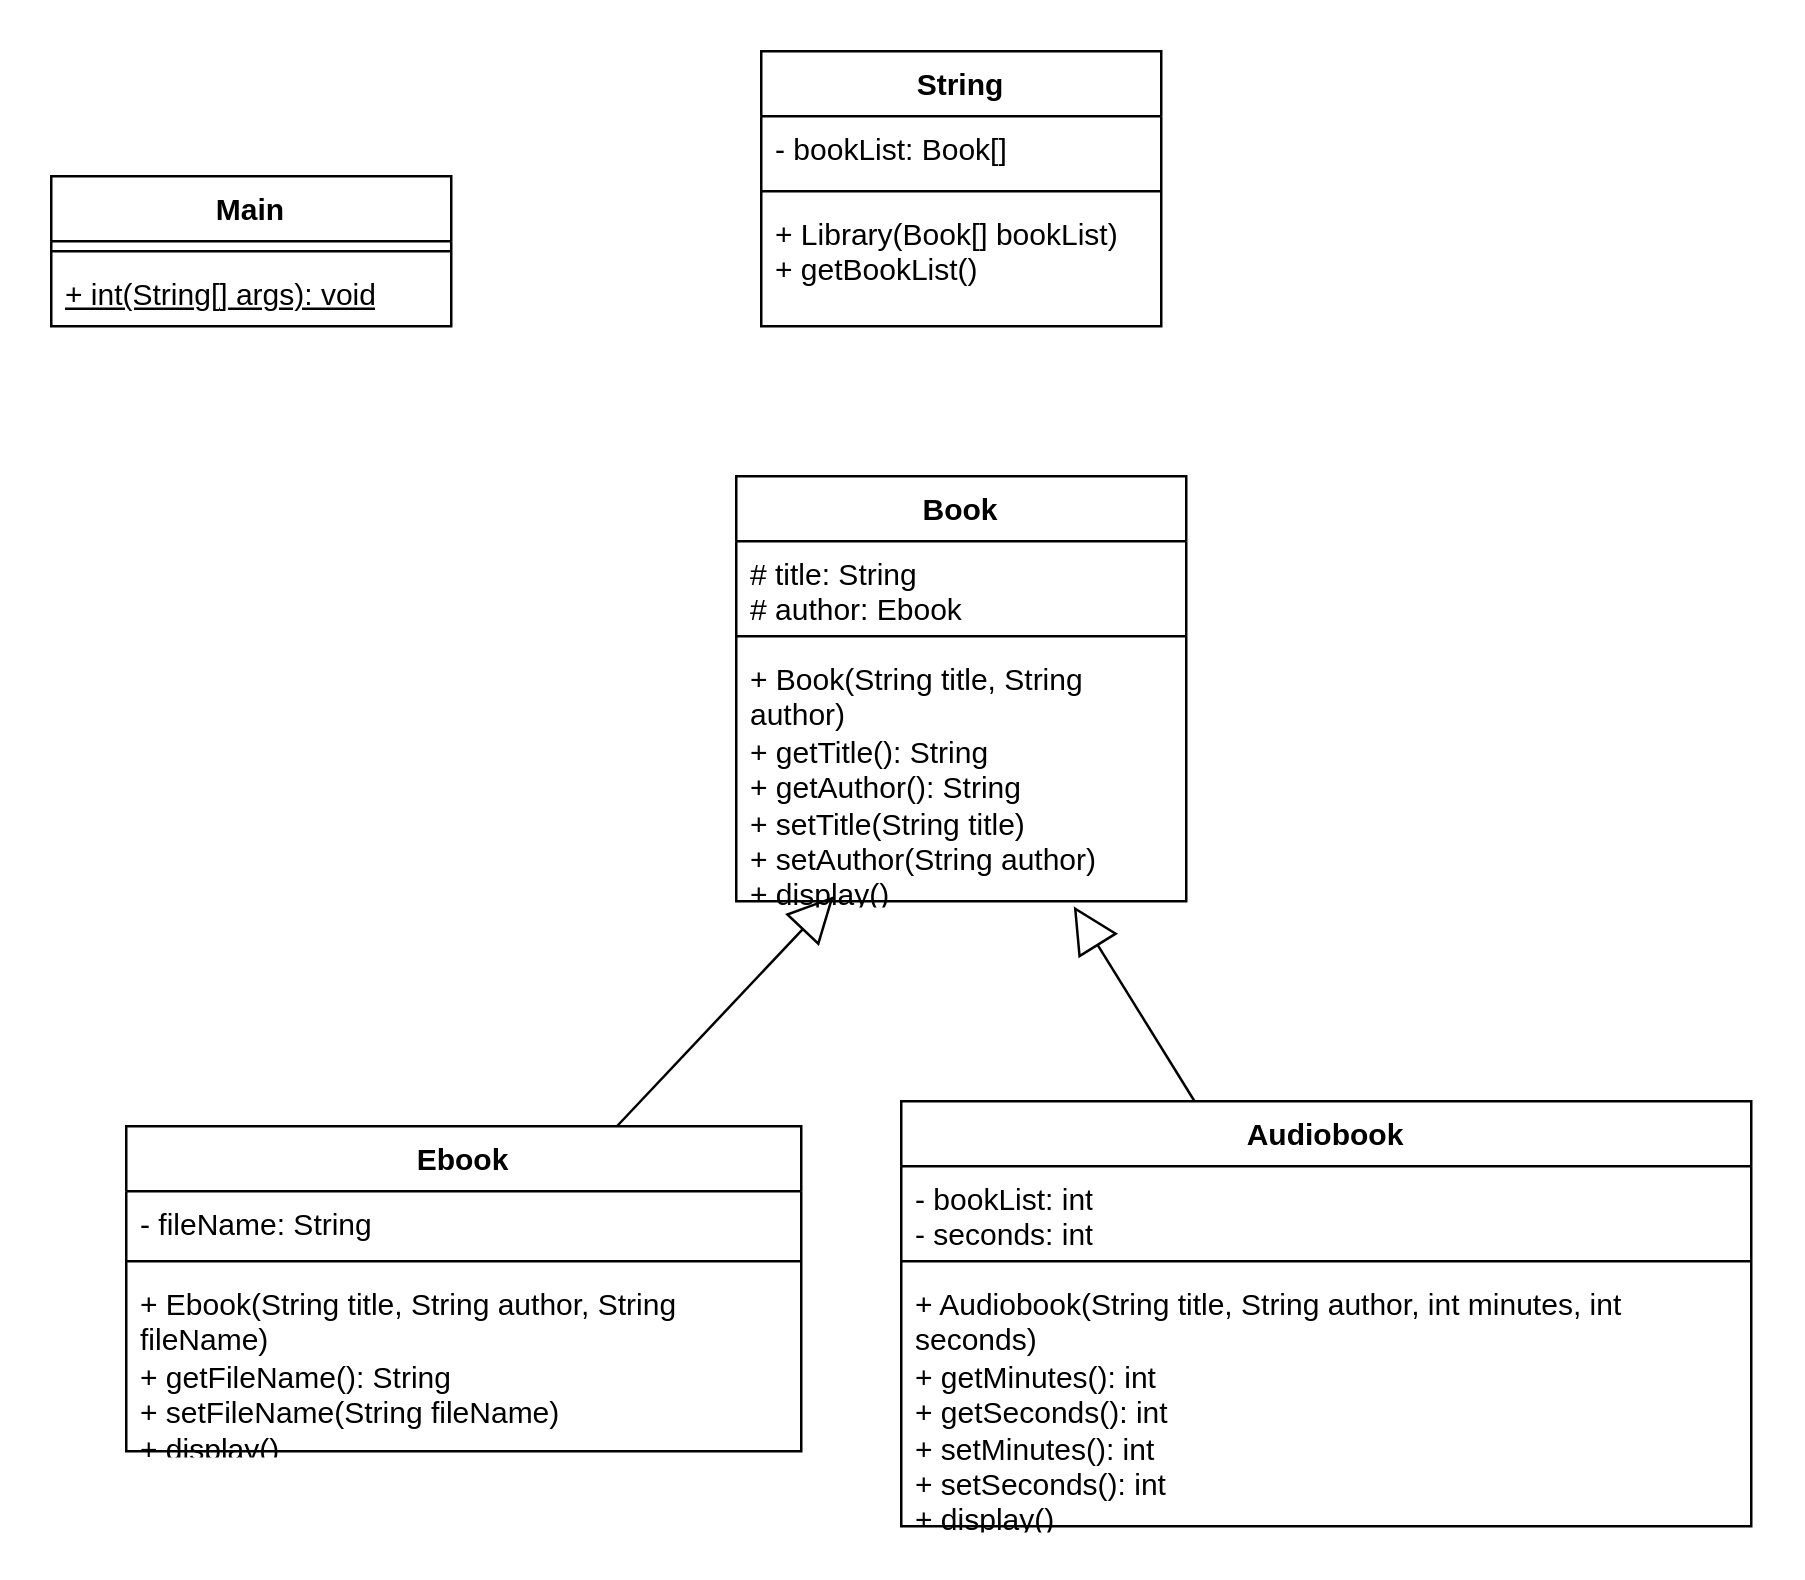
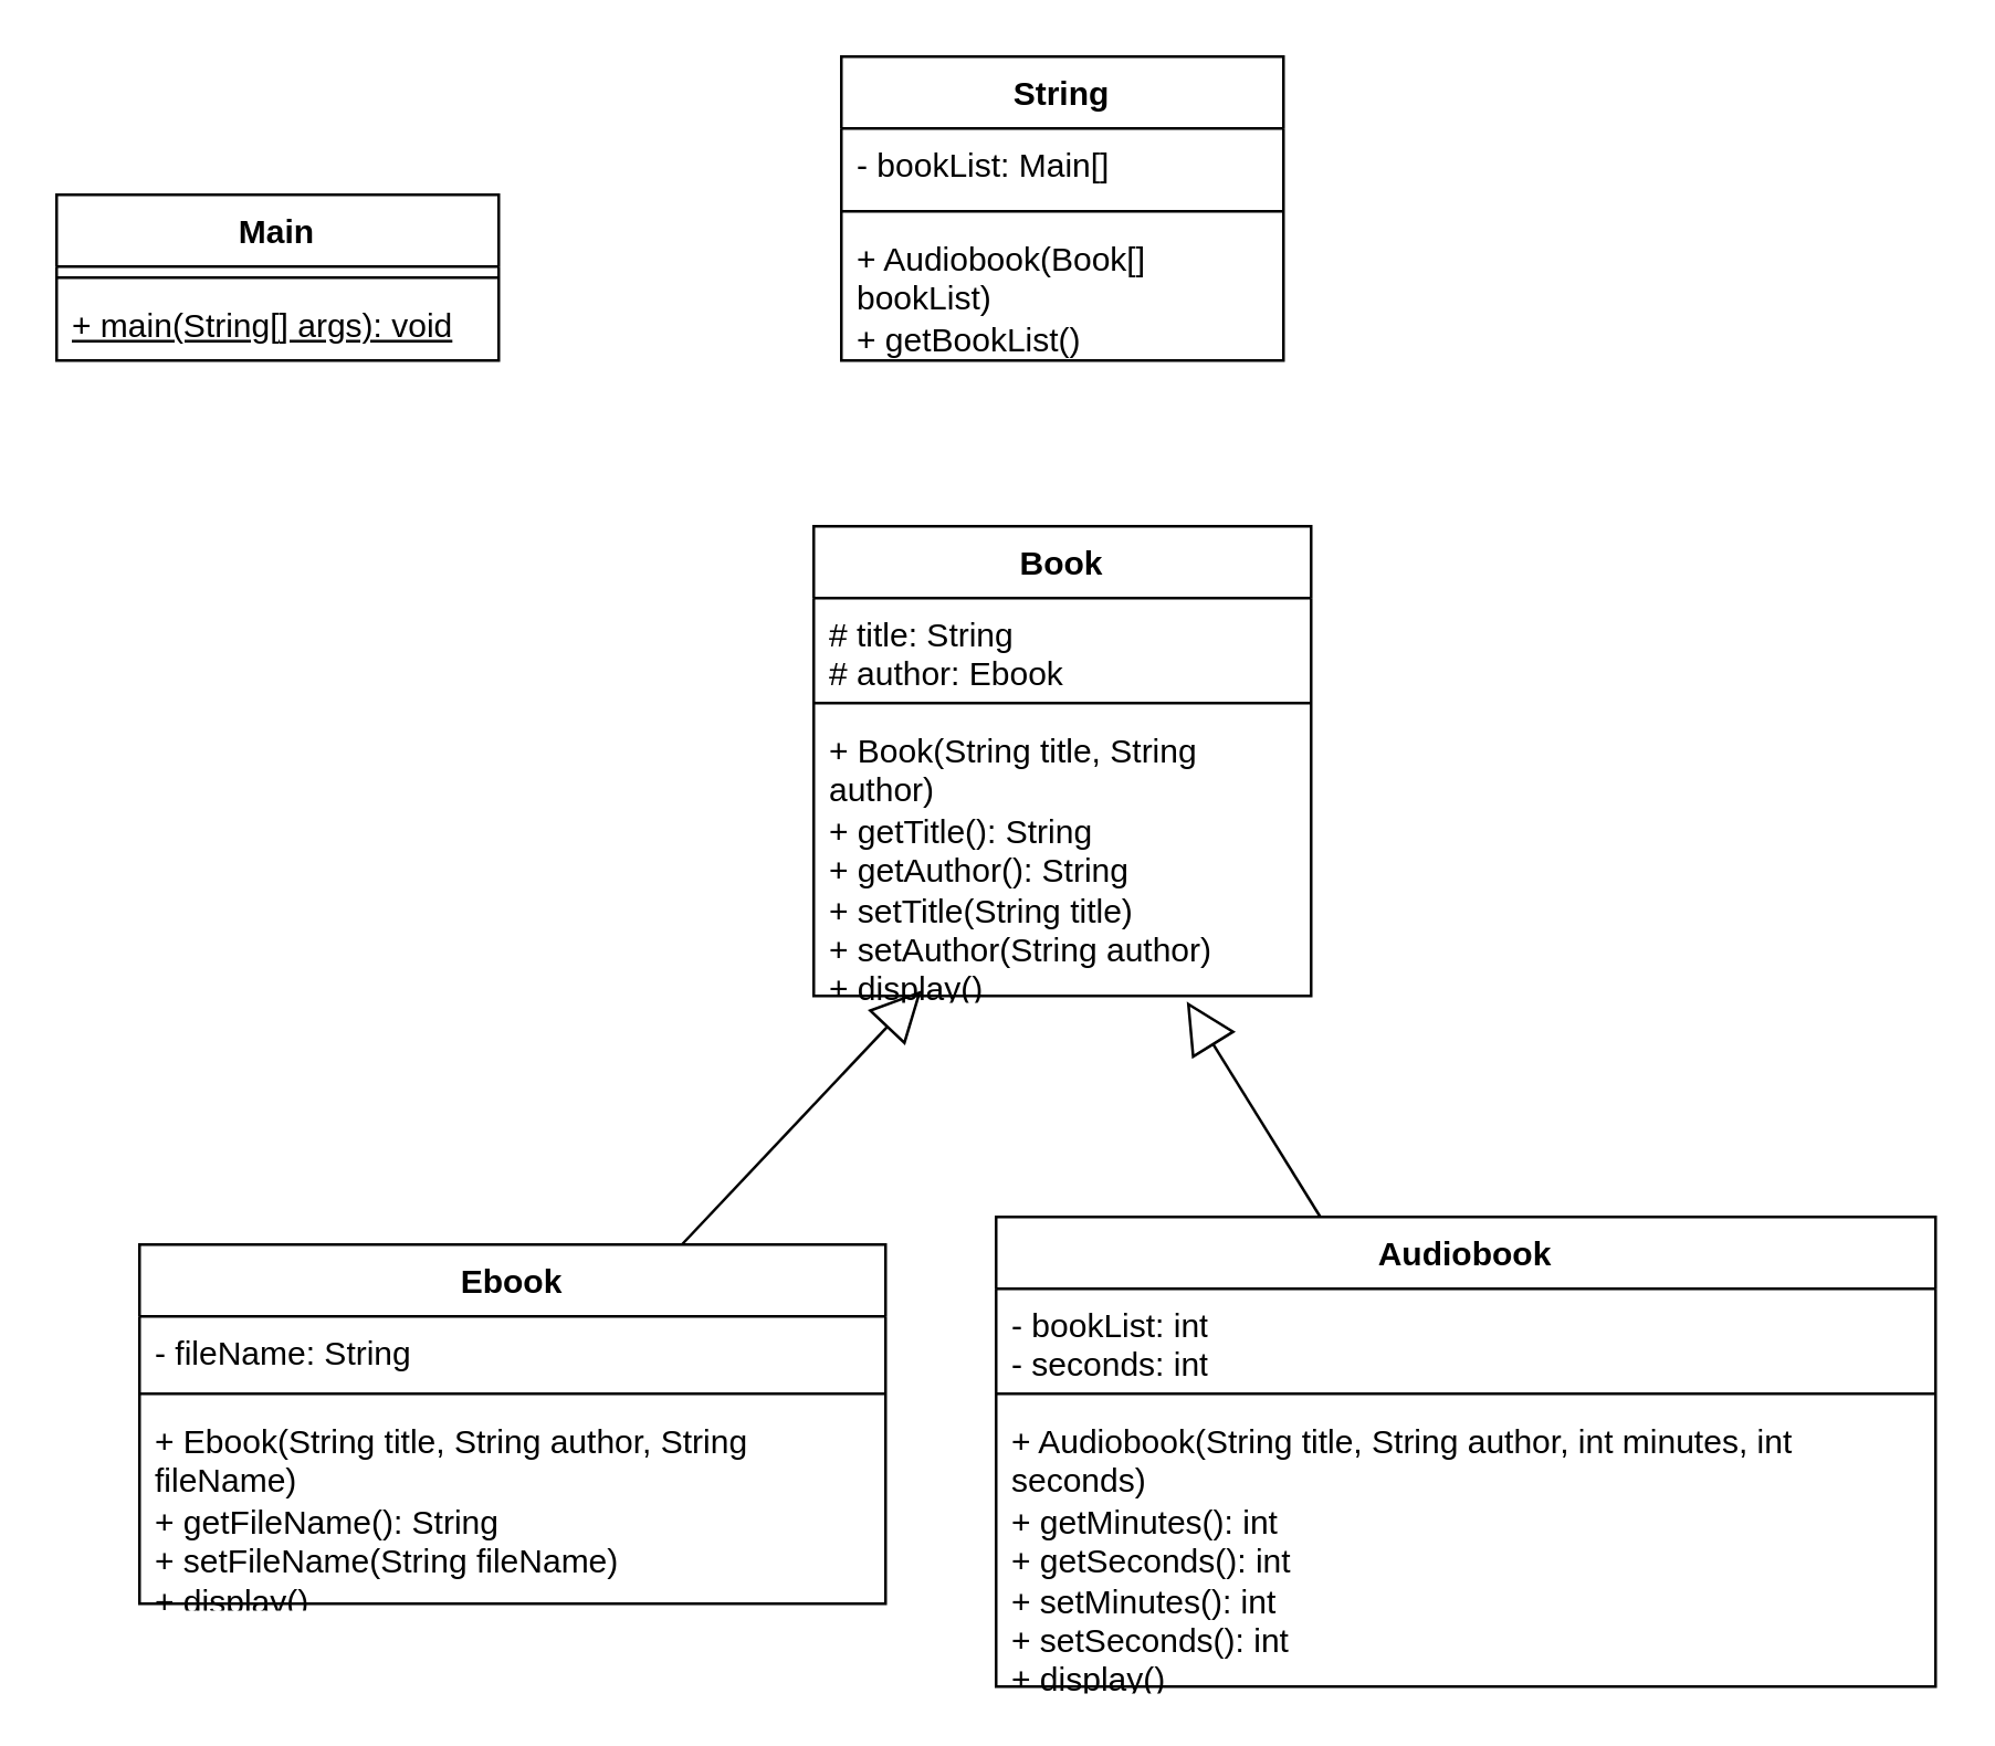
- <mxCell id="3" value="&lt;div&gt;- bookList: Book[]&lt;/div&gt;" style="text;strokeColor=none;fillColor=none;align=left;verticalAlign=top;spacingLeft=4;spacingRight=4;overflow=hidden;rotatable=0;points=[[0,0.5],[1,0.5]];portConstraint=eastwest;whiteSpace=wrap;html=1;" vertex="1" parent="2"><mxGeometry y="26" width="160" height="26" as="geometry" /></mxCell>
+ <mxCell id="3" value="&lt;div&gt;- bookList: Main[]&lt;/div&gt;" style="text;strokeColor=none;fillColor=none;align=left;verticalAlign=top;spacingLeft=4;spacingRight=4;overflow=hidden;rotatable=0;points=[[0,0.5],[1,0.5]];portConstraint=eastwest;whiteSpace=wrap;html=1;" vertex="1" parent="2"><mxGeometry y="26" width="160" height="26" as="geometry" /></mxCell>
- <mxCell id="5" value="&lt;div&gt;+ Library(Book[] bookList)&lt;/div&gt;&lt;div&gt;+ getBookList()&lt;br&gt;&lt;/div&gt;" style="text;strokeColor=none;fillColor=none;align=left;verticalAlign=top;spacingLeft=4;spacingRight=4;overflow=hidden;rotatable=0;points=[[0,0.5],[1,0.5]];portConstraint=eastwest;whiteSpace=wrap;html=1;" vertex="1" parent="2"><mxGeometry y="60" width="160" height="50" as="geometry" /></mxCell>
+ <mxCell id="5" value="&lt;div&gt;+ Audiobook(Book[] bookList)&lt;/div&gt;&lt;div&gt;+ getBookList()&lt;br&gt;&lt;/div&gt;" style="text;strokeColor=none;fillColor=none;align=left;verticalAlign=top;spacingLeft=4;spacingRight=4;overflow=hidden;rotatable=0;points=[[0,0.5],[1,0.5]];portConstraint=eastwest;whiteSpace=wrap;html=1;" vertex="1" parent="2"><mxGeometry y="60" width="160" height="50" as="geometry" /></mxCell>
- <mxCell id="8" value="&lt;u&gt;+ int(String[] args): void&lt;/u&gt;" style="text;strokeColor=none;fillColor=none;align=left;verticalAlign=top;spacingLeft=4;spacingRight=4;overflow=hidden;rotatable=0;points=[[0,0.5],[1,0.5]];portConstraint=eastwest;whiteSpace=wrap;html=1;" vertex="1" parent="6"><mxGeometry y="34" width="160" height="26" as="geometry" /></mxCell>
+ <mxCell id="8" value="&lt;u&gt;+ main(String[] args): void&lt;/u&gt;" style="text;strokeColor=none;fillColor=none;align=left;verticalAlign=top;spacingLeft=4;spacingRight=4;overflow=hidden;rotatable=0;points=[[0,0.5],[1,0.5]];portConstraint=eastwest;whiteSpace=wrap;html=1;" vertex="1" parent="6"><mxGeometry y="34" width="160" height="26" as="geometry" /></mxCell>
